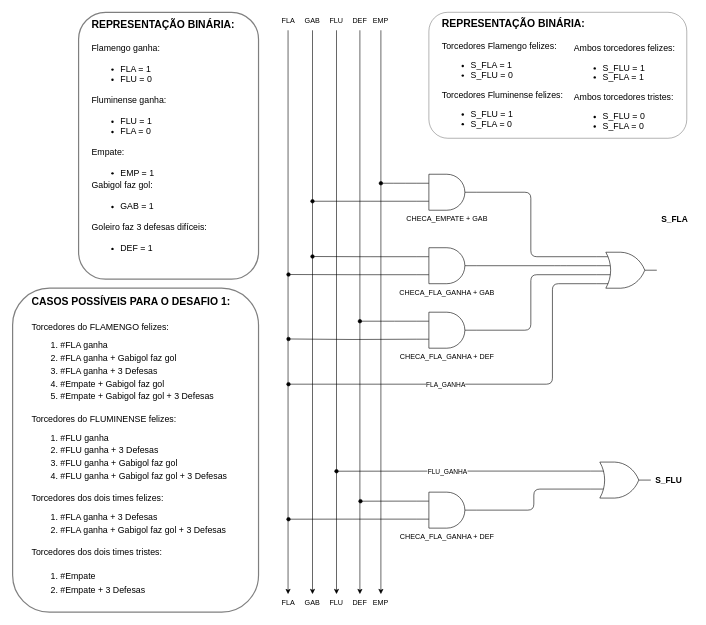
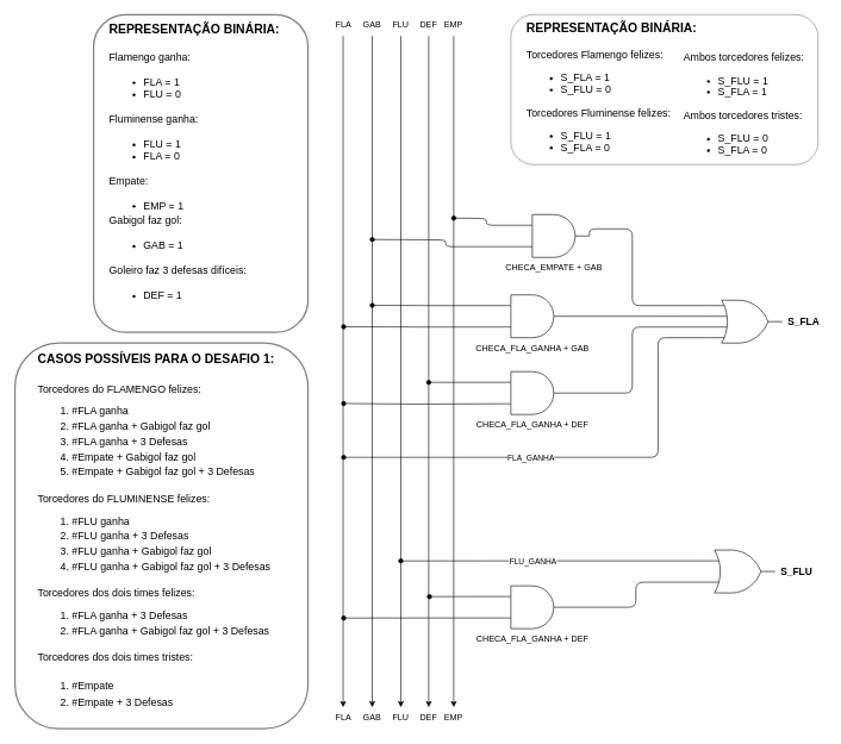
- <mxCell id="19" value="CHECA_EMPATE + GAB" style="verticalLabelPosition=bottom;shadow=0;dashed=0;align=center;html=1;verticalAlign=top;shape=mxgraph.electrical.logic_gates.logic_gate;operation=and;numInputs=2;rounded=1;" vertex="1" parent="1"><mxGeometry x="694" y="290" width="100" height="60" as="geometry" /></mxCell>
+ <mxCell id="19" value="CHECA_EMPATE + GAB" style="verticalLabelPosition=bottom;shadow=0;dashed=0;align=center;html=1;verticalAlign=top;shape=mxgraph.electrical.logic_gates.logic_gate;operation=and;numInputs=2;rounded=1;" vertex="1" parent="1"><mxGeometry x="724" y="300" width="100" height="60" as="geometry" /></mxCell>
- <mxCell id="6" value="&lt;b&gt;&lt;font style=&quot;font-size: 14px;&quot;&gt;S_FLA&lt;/font&gt;&lt;/b&gt;" style="text;html=1;align=center;verticalAlign=middle;whiteSpace=wrap;rounded=1;" vertex="1" parent="1"><mxGeometry x="1094" y="350" width="60" height="30" as="geometry" /></mxCell>
+ <mxCell id="6" value="&lt;b&gt;&lt;font style=&quot;font-size: 14px;&quot;&gt;S_FLA&lt;/font&gt;&lt;/b&gt;" style="text;html=1;align=center;verticalAlign=middle;whiteSpace=wrap;rounded=1;" vertex="1" parent="1"><mxGeometry x="1094" y="435" width="60" height="30" as="geometry" /></mxCell>
